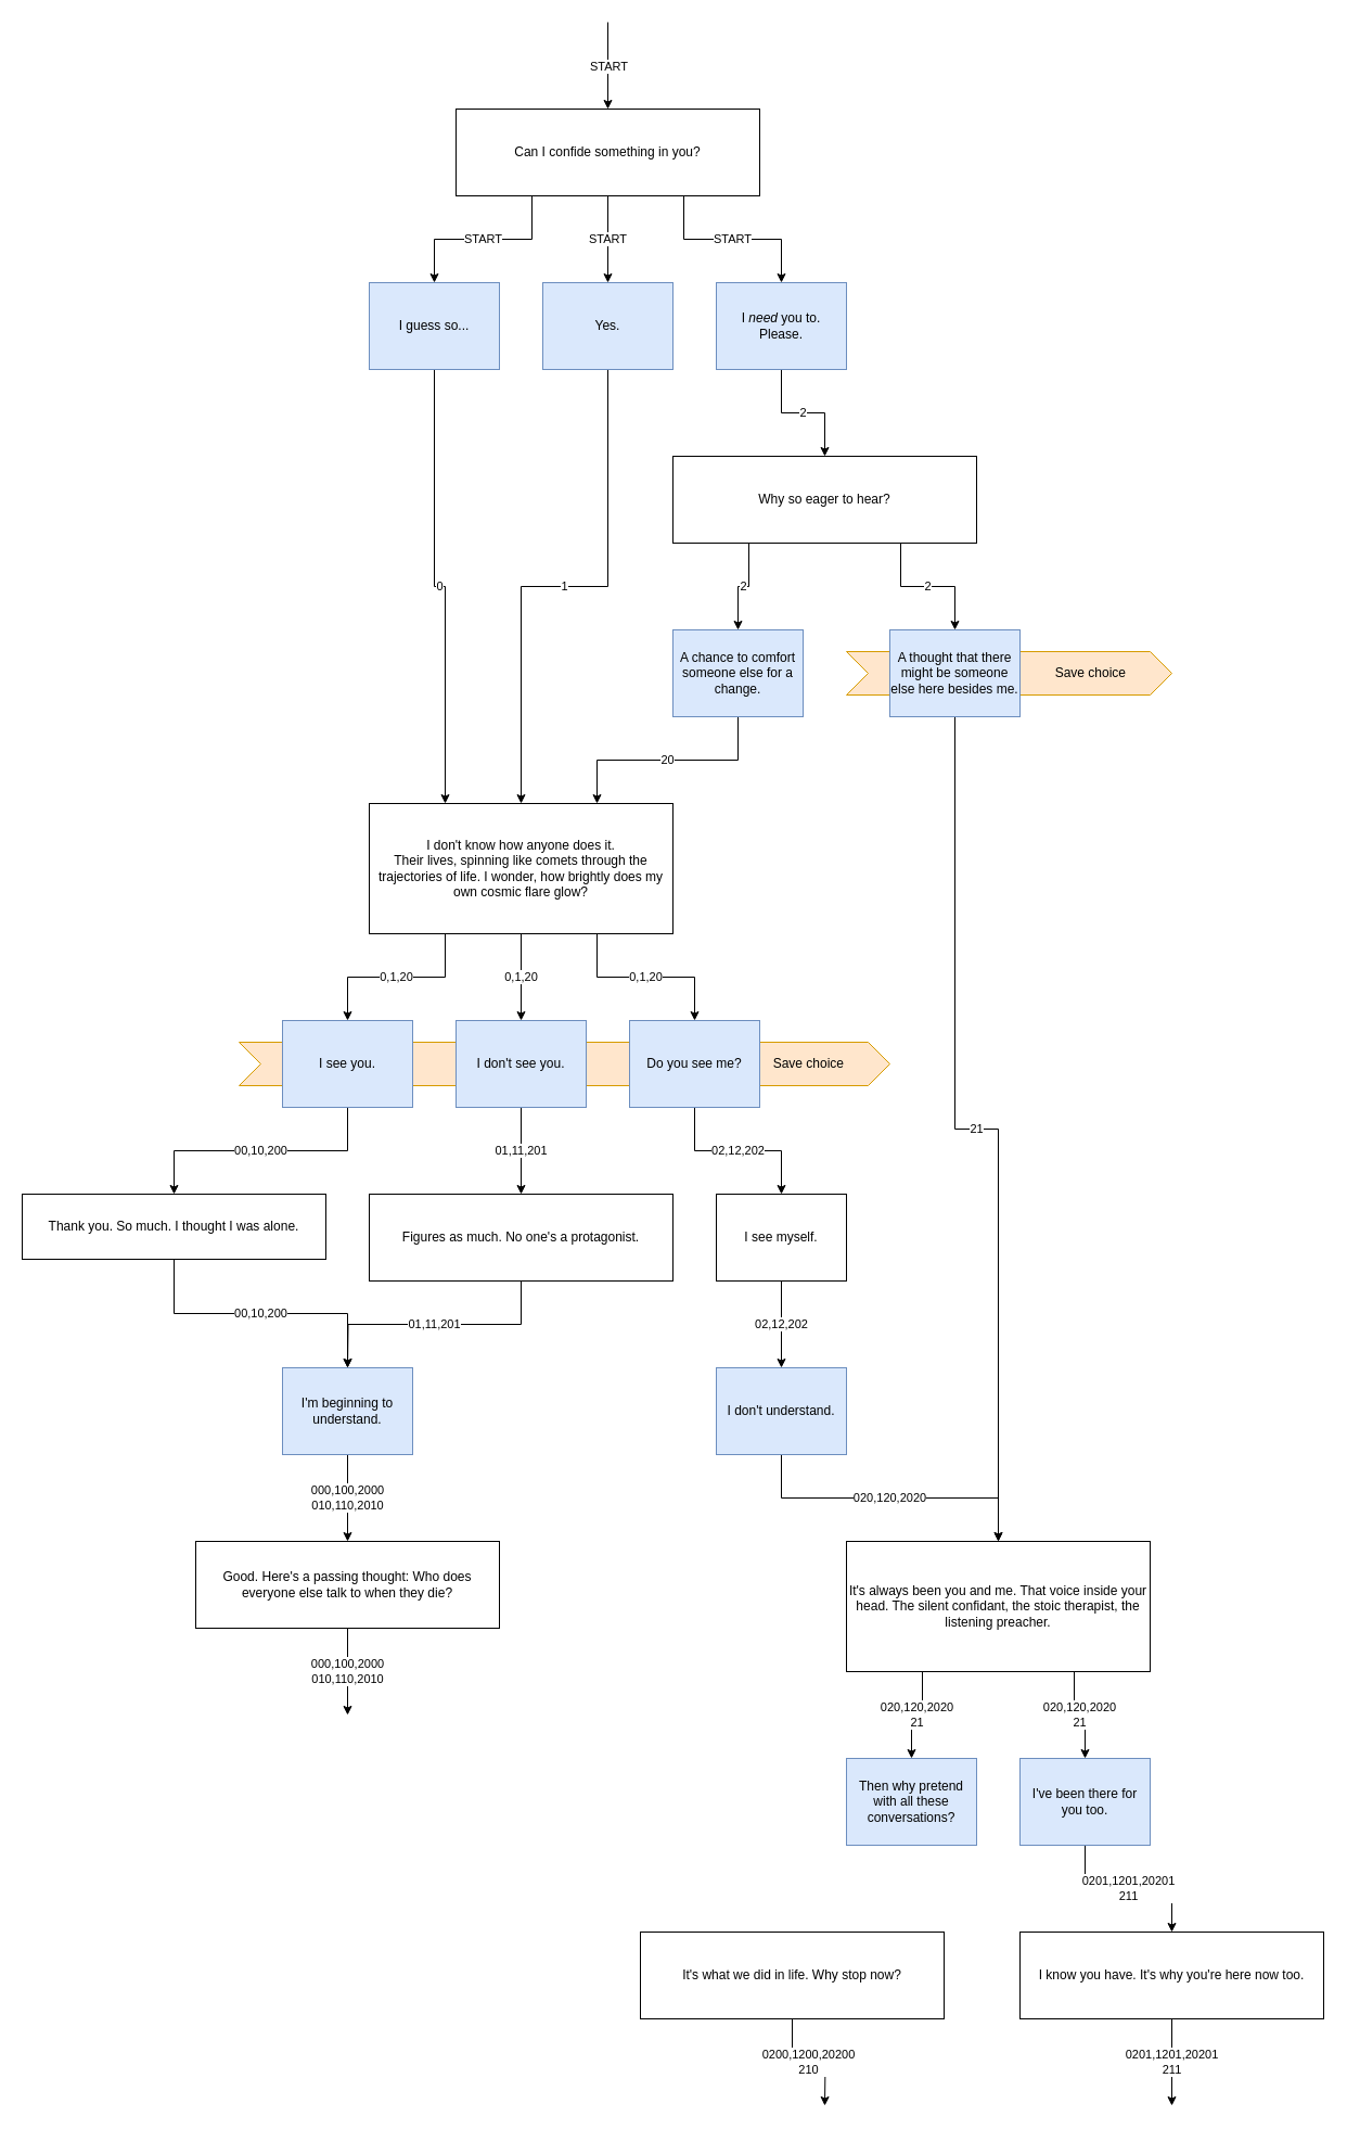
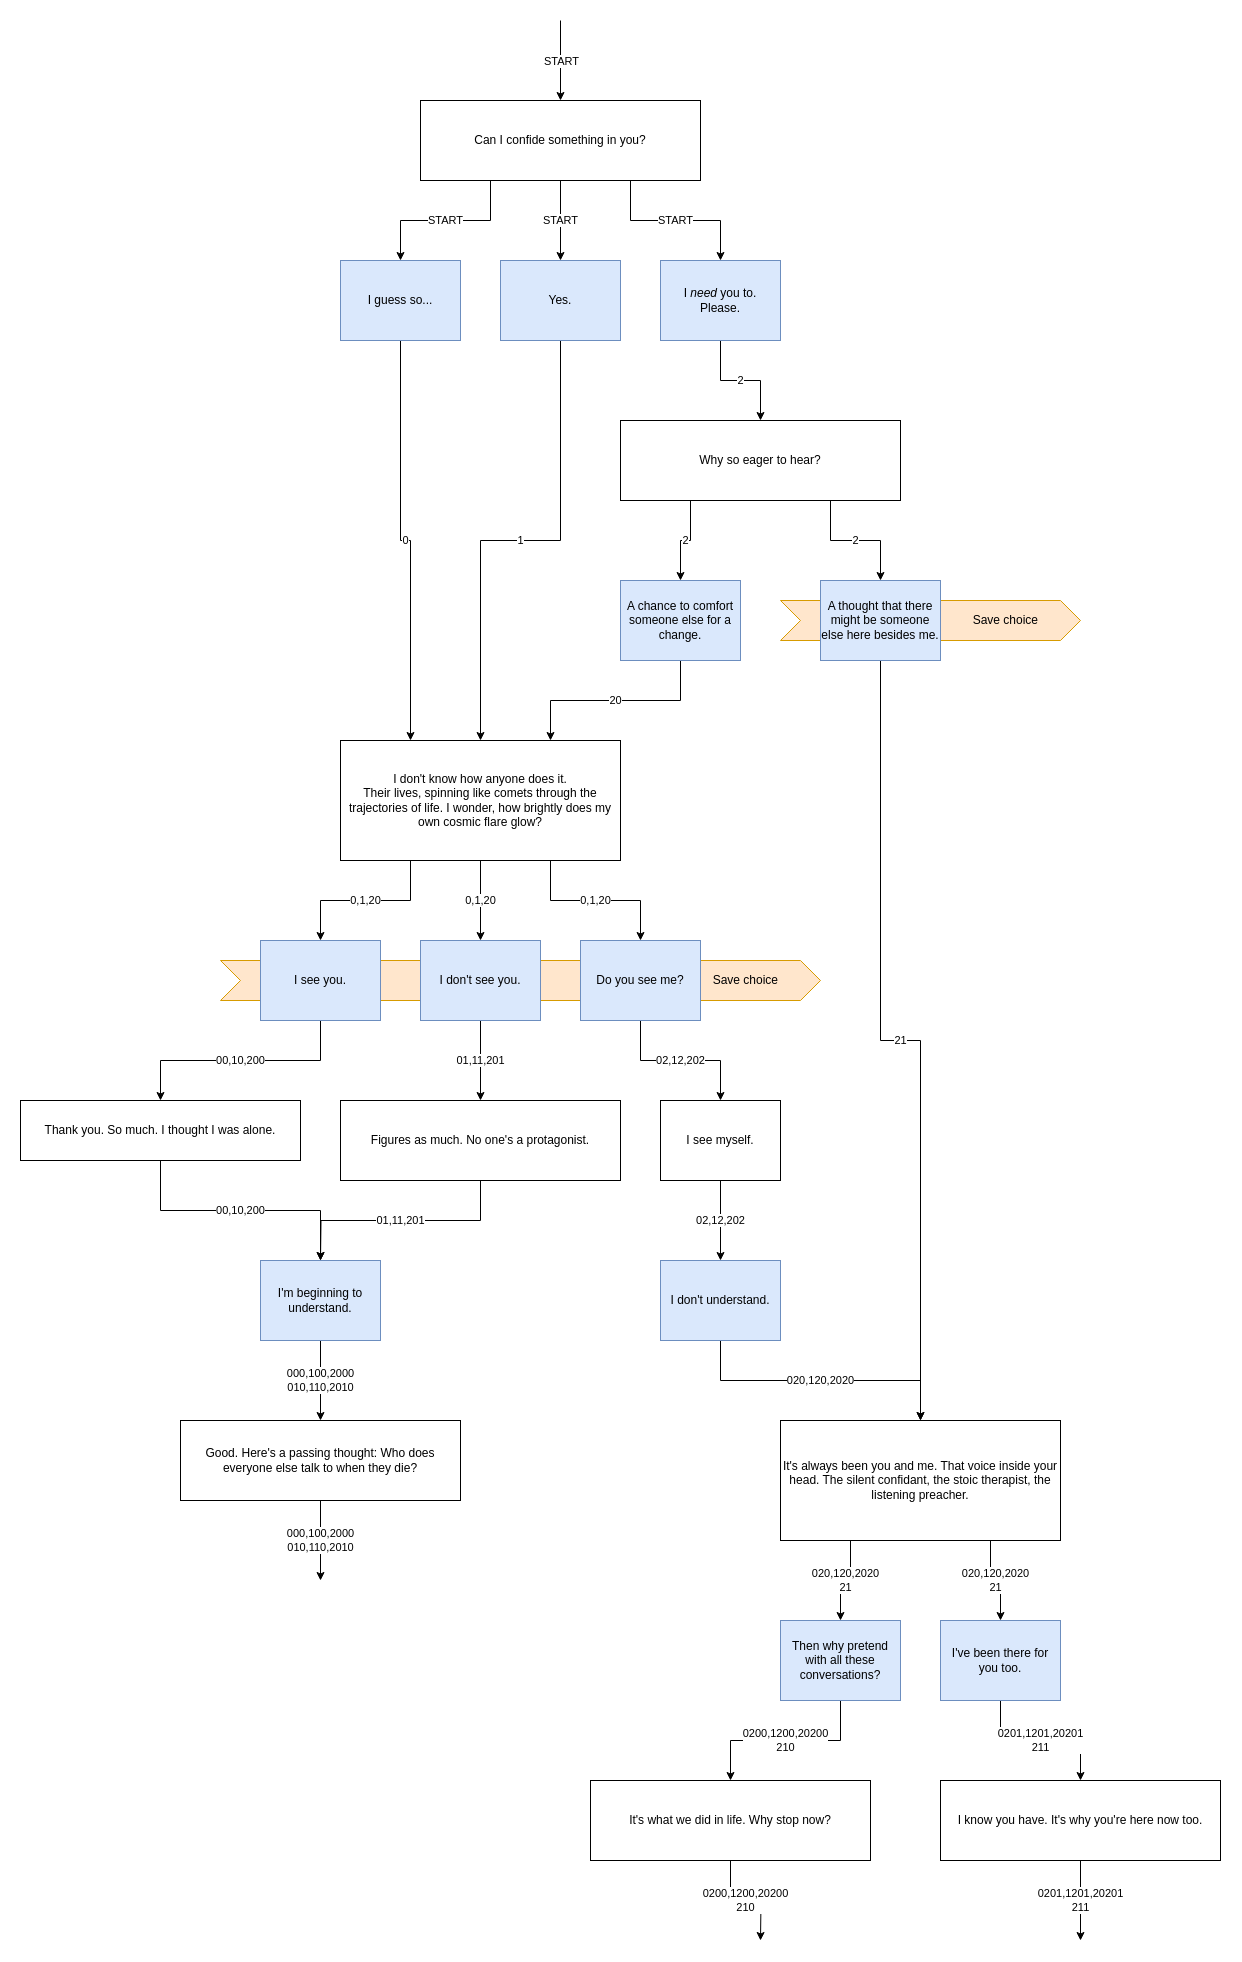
+ <mxCell id="29" value="0200,1200,20200&lt;br style=&quot;border-color: var(--border-color);&quot;&gt;210" style="edgeStyle=orthogonalEdgeStyle;rounded=0;orthogonalLoop=1;jettySize=auto;html=1;exitX=0.5;exitY=1;exitDx=0;exitDy=0;entryX=0.5;entryY=0;entryDx=0;entryDy=0;" edge="1" parent="1" source="30" target="52"><mxGeometry relative="1" as="geometry"><mxPoint as="offset" /></mxGeometry></mxCell>
